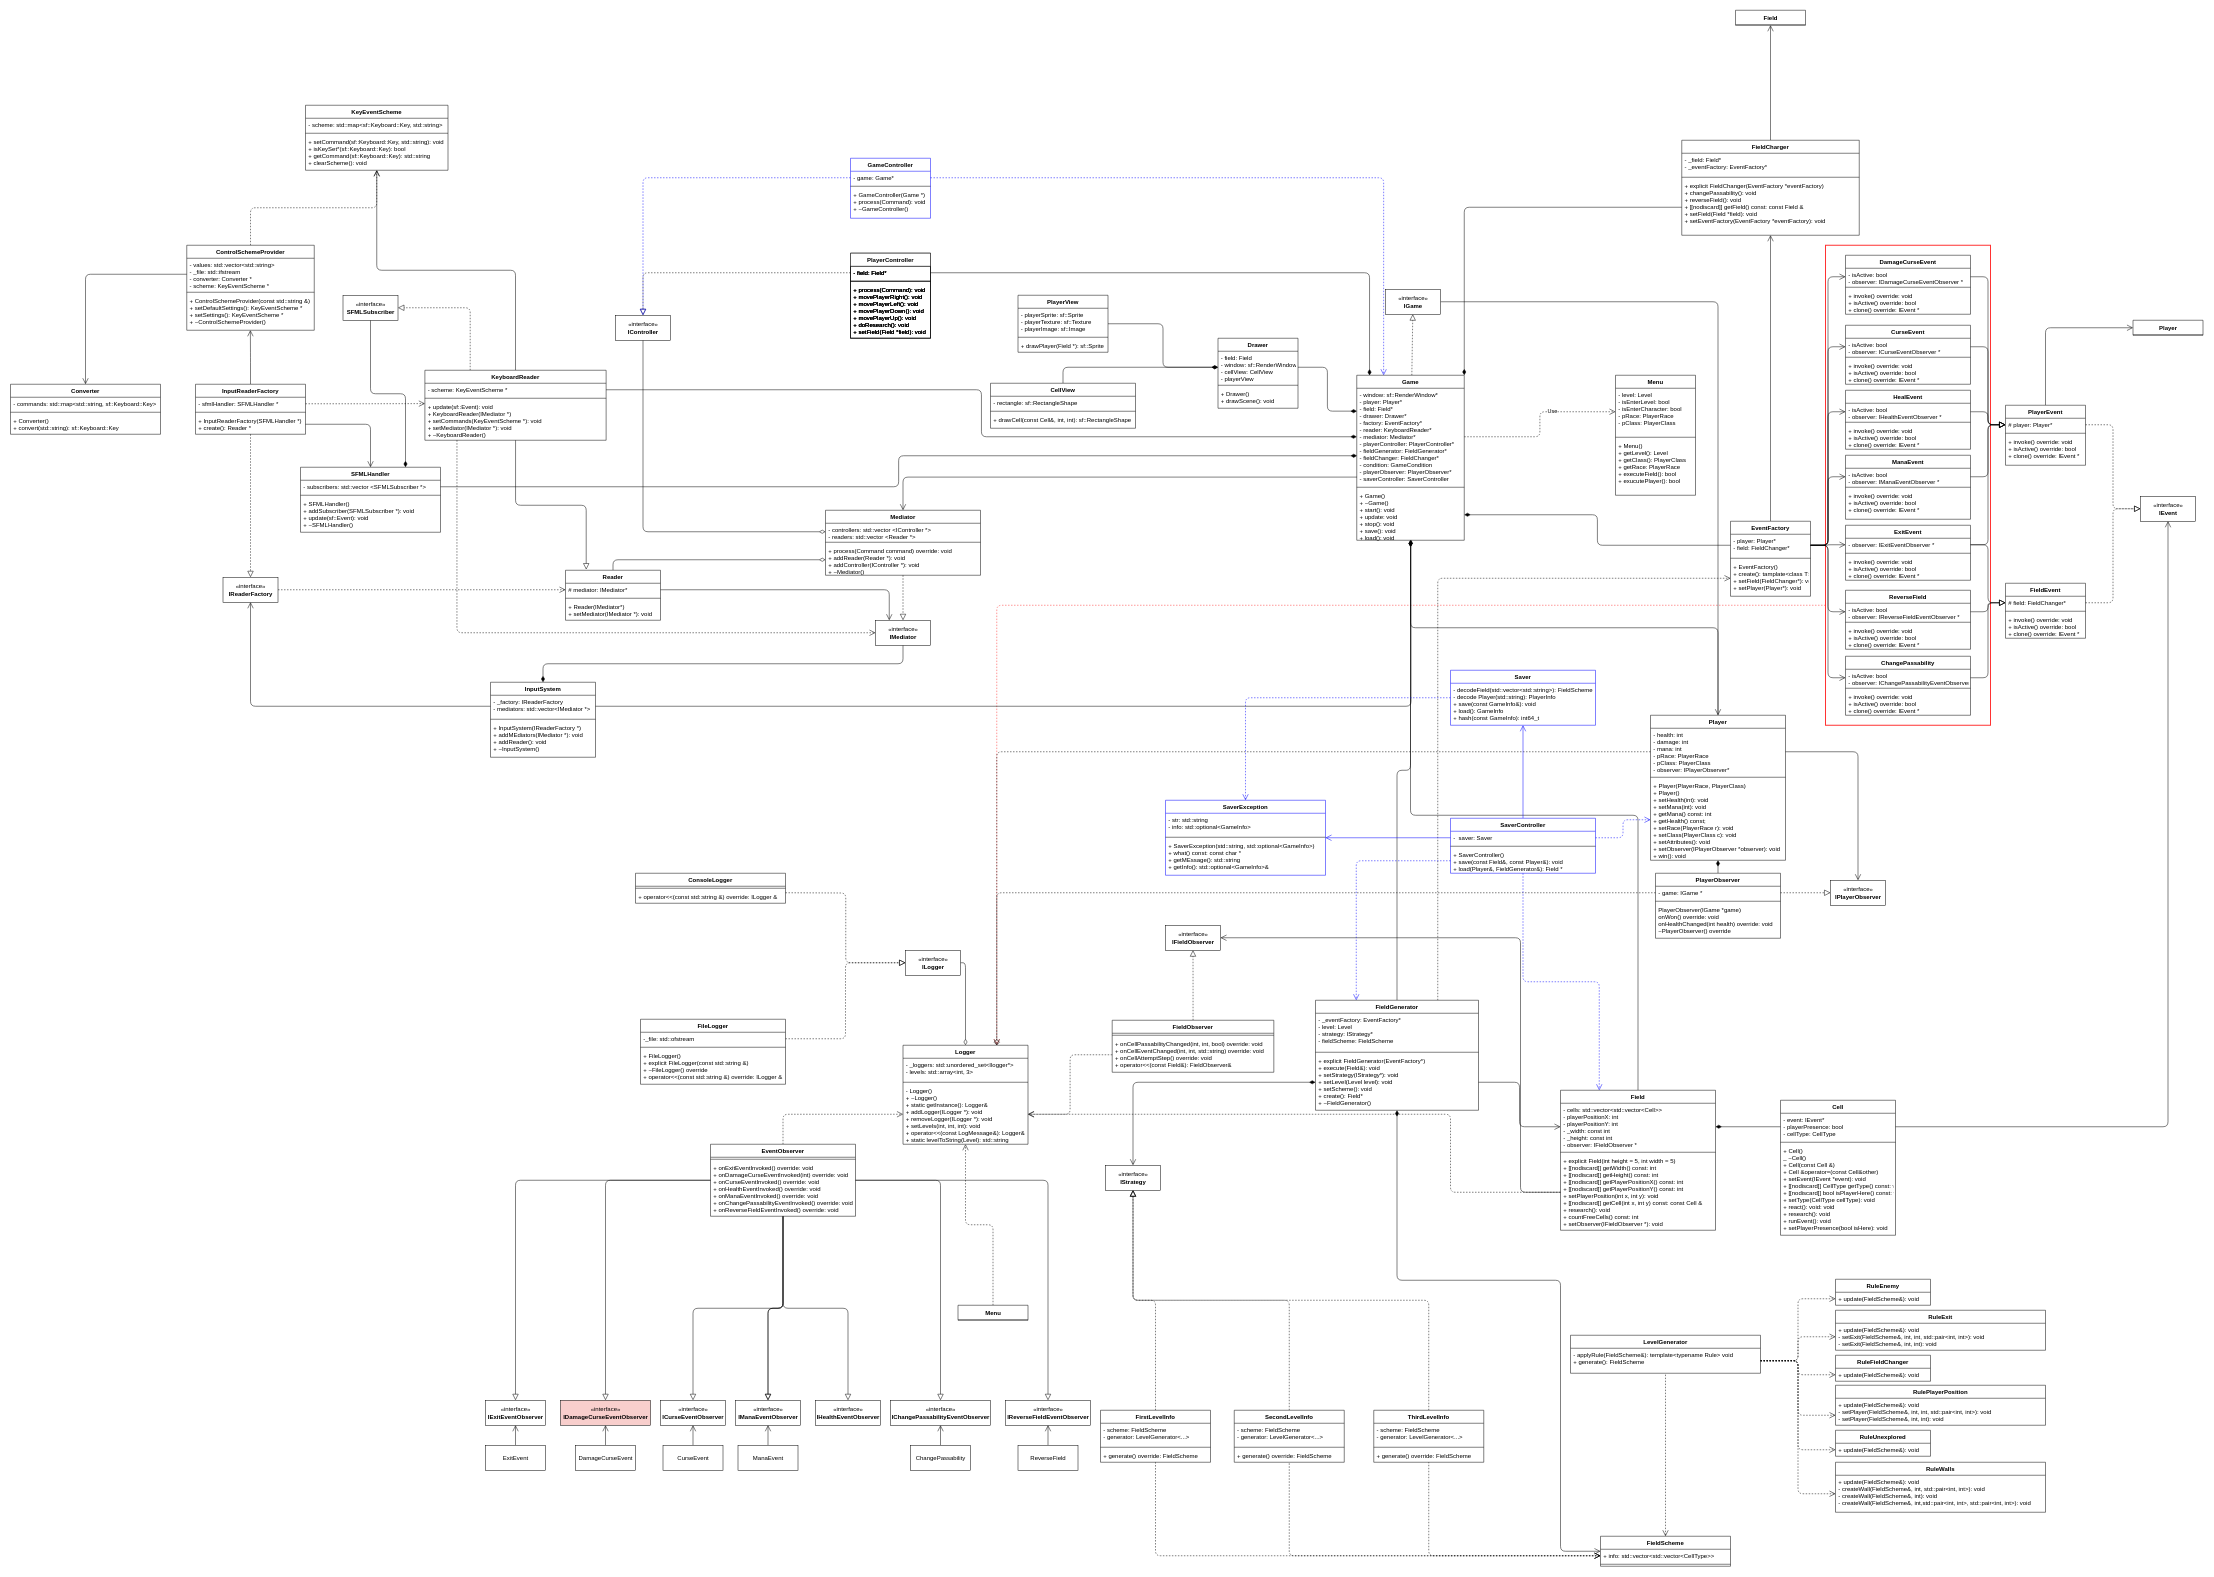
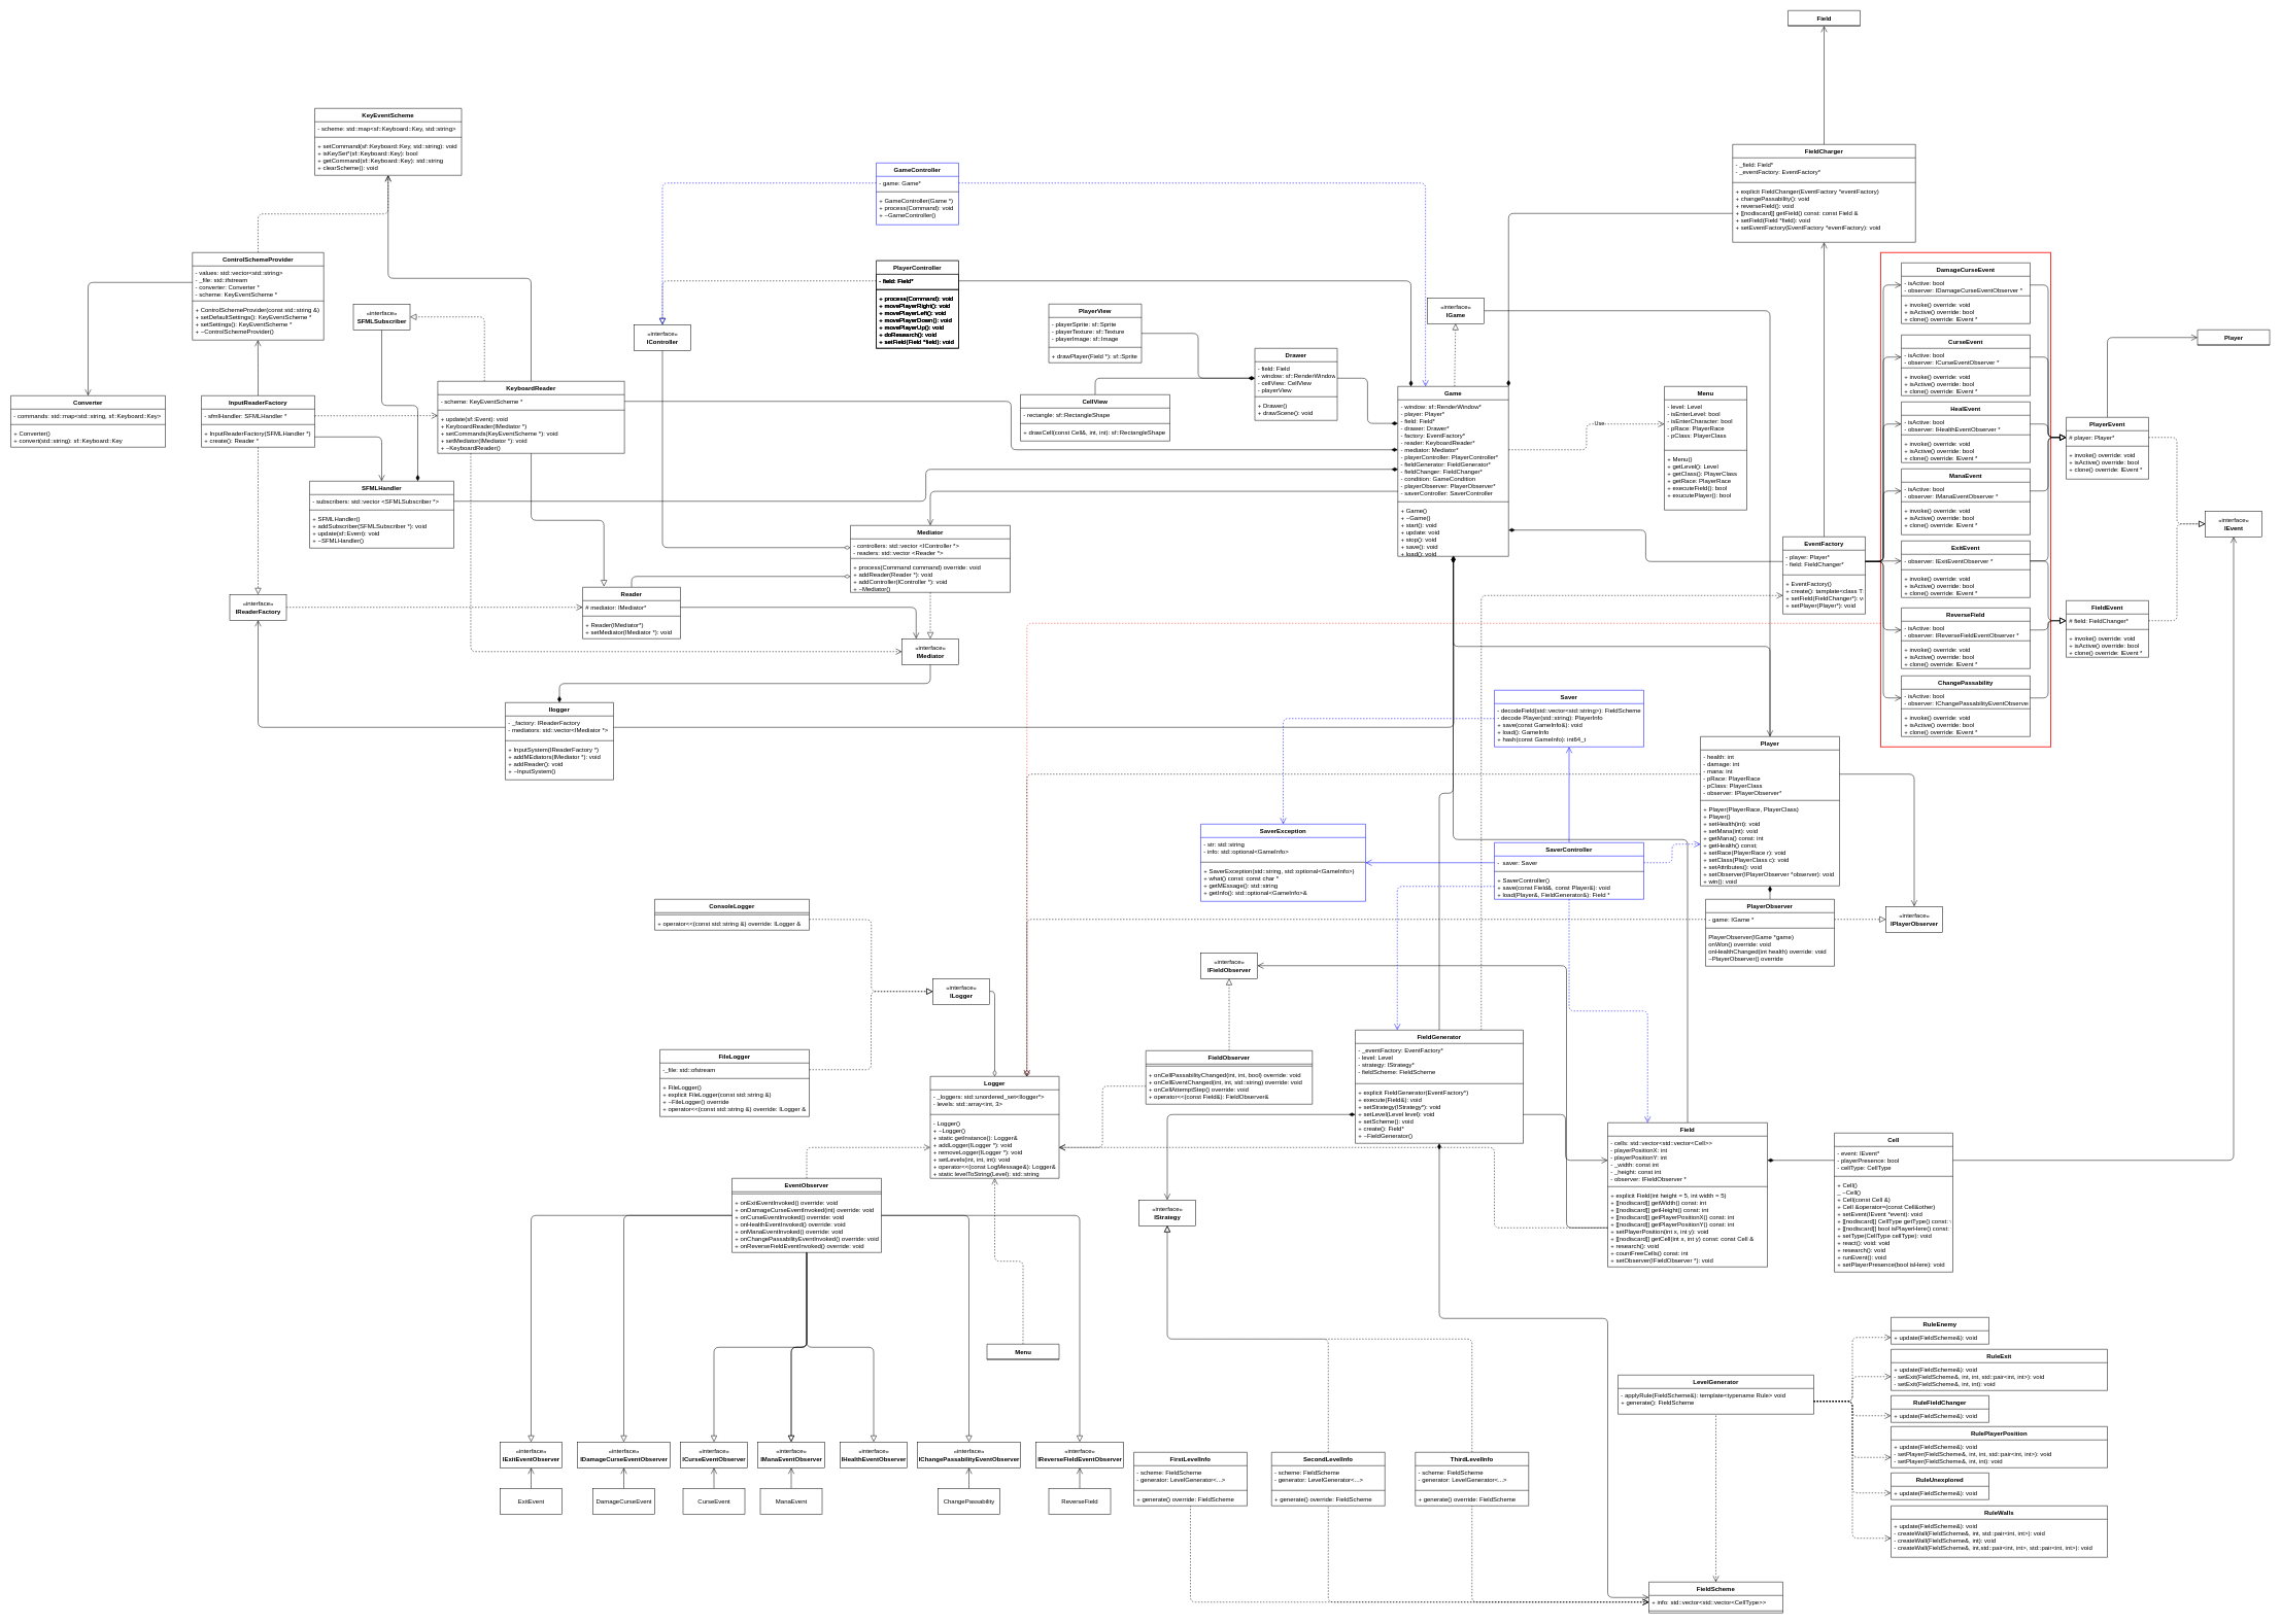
- <mxCell id="234" value="InputSystem" style="swimlane;fontStyle=1;align=center;verticalAlign=top;childLayout=stackLayout;horizontal=1;startSize=26;horizontalStack=0;resizeParent=1;resizeParentMax=0;resizeLast=0;collapsible=1;marginBottom=0;" parent="1" vertex="1"><mxGeometry x="980" y="1364" width="210" height="150" as="geometry" /></mxCell>
+ <mxCell id="234" value="Ilogger" style="swimlane;fontStyle=1;align=center;verticalAlign=top;childLayout=stackLayout;horizontal=1;startSize=26;horizontalStack=0;resizeParent=1;resizeParentMax=0;resizeLast=0;collapsible=1;marginBottom=0;" parent="1" vertex="1"><mxGeometry x="980" y="1364" width="210" height="150" as="geometry" /></mxCell>
- <mxCell id="258" style="edgeStyle=orthogonalEdgeStyle;html=1;exitX=0.5;exitY=0;exitDx=0;exitDy=0;dashed=1;endArrow=block;endFill=0;endSize=10;" parent="1" source="259" target="264" edge="1"><mxGeometry relative="1" as="geometry" /></mxCell>
- <mxCell id="189" value="«interface»&lt;br&gt;&lt;b&gt;IDamageCurseEventObserver&lt;/b&gt;" style="html=1;fillColor=#f8cecc;" parent="1" vertex="1"><mxGeometry x="1120" y="2800" width="180" height="50" as="geometry" /></mxCell>
+ <mxCell id="189" value="«interface»&lt;br&gt;&lt;b&gt;IDamageCurseEventObserver&lt;/b&gt;" style="html=1;" parent="1" vertex="1"><mxGeometry x="1120" y="2800" width="180" height="50" as="geometry" /></mxCell>
